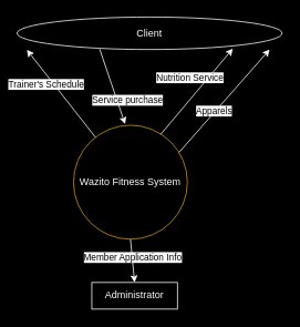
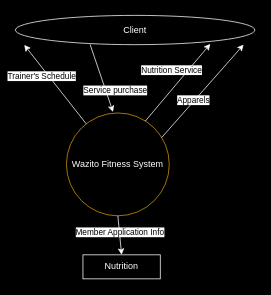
- <mxCell id="8" value="Administrator" style="rounded=0;whiteSpace=wrap;html=1;fontColor=#FFFFFF;fillColor=none;strokeColor=#FFFFFF;" parent="1" vertex="1"><mxGeometry x="110" y="339" width="103" height="32" as="geometry" /></mxCell>
+ <mxCell id="8" value="Nutrition" style="rounded=0;whiteSpace=wrap;html=1;fontColor=#FFFFFF;fillColor=none;strokeColor=#FFFFFF;" parent="1" vertex="1"><mxGeometry x="110" y="339" width="103" height="32" as="geometry" /></mxCell>
